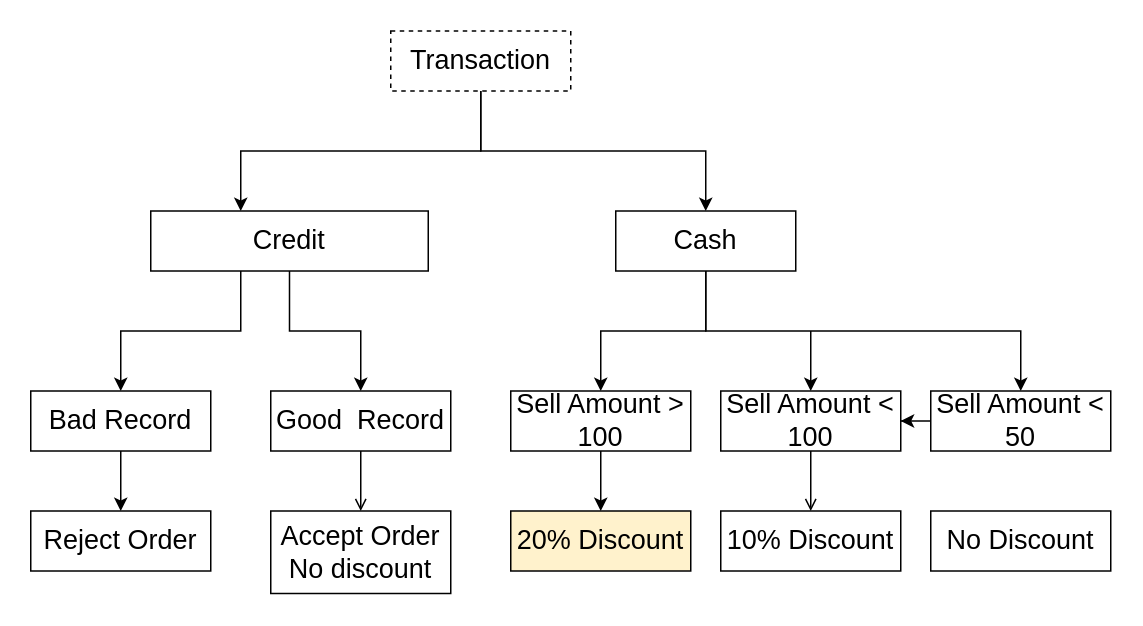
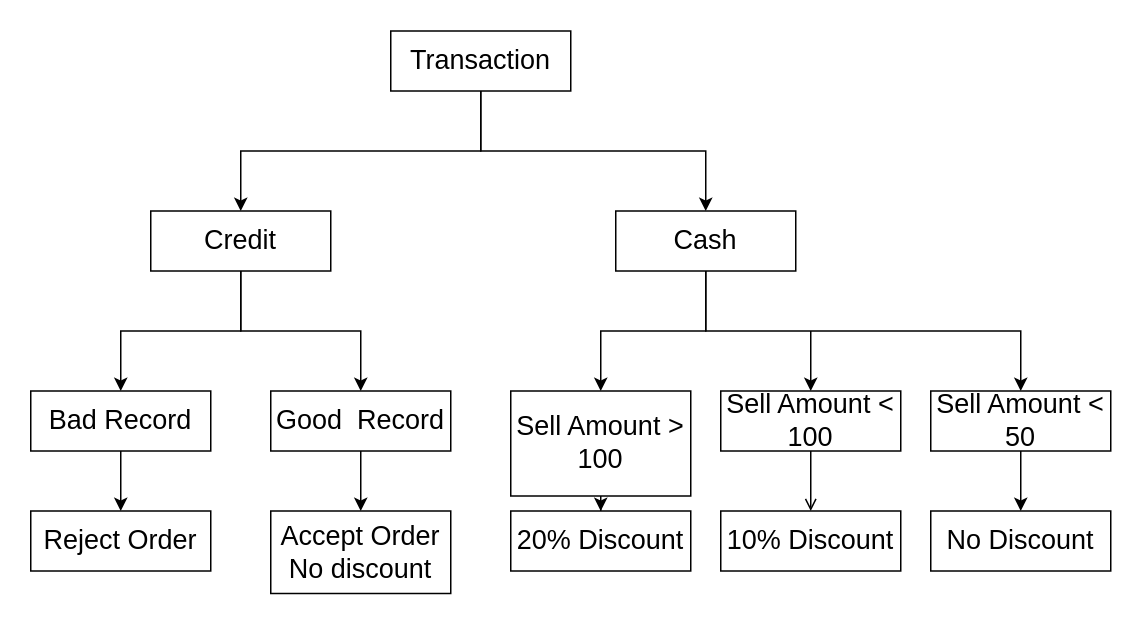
- <mxCell id="4" value="&lt;font style=&quot;font-size: 18px;&quot;&gt;Transaction&lt;/font&gt;" style="rounded=0;whiteSpace=wrap;html=1;dashed=1;" vertex="1" parent="1"><mxGeometry x="260" y="20" width="120" height="40" as="geometry" /></mxCell>
+ <mxCell id="4" value="&lt;font style=&quot;font-size: 18px;&quot;&gt;Transaction&lt;/font&gt;" style="rounded=0;whiteSpace=wrap;html=1;" vertex="1" parent="1"><mxGeometry x="260" y="20" width="120" height="40" as="geometry" /></mxCell>
- <mxCell id="7" value="&lt;font style=&quot;font-size: 18px;&quot;&gt;Credit&lt;/font&gt;" style="rounded=0;whiteSpace=wrap;html=1;" vertex="1" parent="1"><mxGeometry x="100" y="140" width="185" height="40" as="geometry" /></mxCell>
+ <mxCell id="7" value="&lt;font style=&quot;font-size: 18px;&quot;&gt;Credit&lt;/font&gt;" style="rounded=0;whiteSpace=wrap;html=1;" vertex="1" parent="1"><mxGeometry x="100" y="140" width="120" height="40" as="geometry" /></mxCell>
- <mxCell id="16" value="&lt;font style=&quot;font-size: 18px;&quot;&gt;Sell Amount &amp;gt; 100&lt;/font&gt;" style="rounded=0;whiteSpace=wrap;html=1;" vertex="1" parent="1"><mxGeometry x="340" y="260" width="120" height="40" as="geometry" /></mxCell>
+ <mxCell id="16" value="&lt;font style=&quot;font-size: 18px;&quot;&gt;Sell Amount &amp;gt; 100&lt;/font&gt;" style="rounded=0;whiteSpace=wrap;html=1;" vertex="1" parent="1"><mxGeometry x="340" y="260" width="120" height="70" as="geometry" /></mxCell>
- <mxCell id="17" value="" style="edgeStyle=orthogonalEdgeStyle;rounded=0;orthogonalLoop=1;jettySize=auto;html=1;fontSize=18;" edge="1" parent="1" source="18" target="21"><mxGeometry relative="1" as="geometry" /></mxCell>
+ <mxCell id="17" value="" style="edgeStyle=orthogonalEdgeStyle;rounded=0;orthogonalLoop=1;jettySize=auto;html=1;fontSize=18;" edge="1" parent="1" source="18" target="24"><mxGeometry relative="1" as="geometry" /></mxCell>
- <mxCell id="13" value="" style="edgeStyle=orthogonalEdgeStyle;rounded=0;orthogonalLoop=1;jettySize=auto;html=1;fontSize=18;endArrow=open;" edge="1" parent="1" source="14" target="26"><mxGeometry relative="1" as="geometry" /></mxCell>
+ <mxCell id="13" value="" style="edgeStyle=orthogonalEdgeStyle;rounded=0;orthogonalLoop=1;jettySize=auto;html=1;fontSize=18;" edge="1" parent="1" source="14" target="26"><mxGeometry relative="1" as="geometry" /></mxCell>
- <mxCell id="22" value="&lt;font style=&quot;font-size: 18px;&quot;&gt;20% Discount&lt;/font&gt;" style="rounded=0;whiteSpace=wrap;html=1;fillColor=#fff2cc;" vertex="1" parent="1"><mxGeometry x="340" y="340" width="120" height="40" as="geometry" /></mxCell>
+ <mxCell id="22" value="&lt;font style=&quot;font-size: 18px;&quot;&gt;20% Discount&lt;/font&gt;" style="rounded=0;whiteSpace=wrap;html=1;" vertex="1" parent="1"><mxGeometry x="340" y="340" width="120" height="40" as="geometry" /></mxCell>
